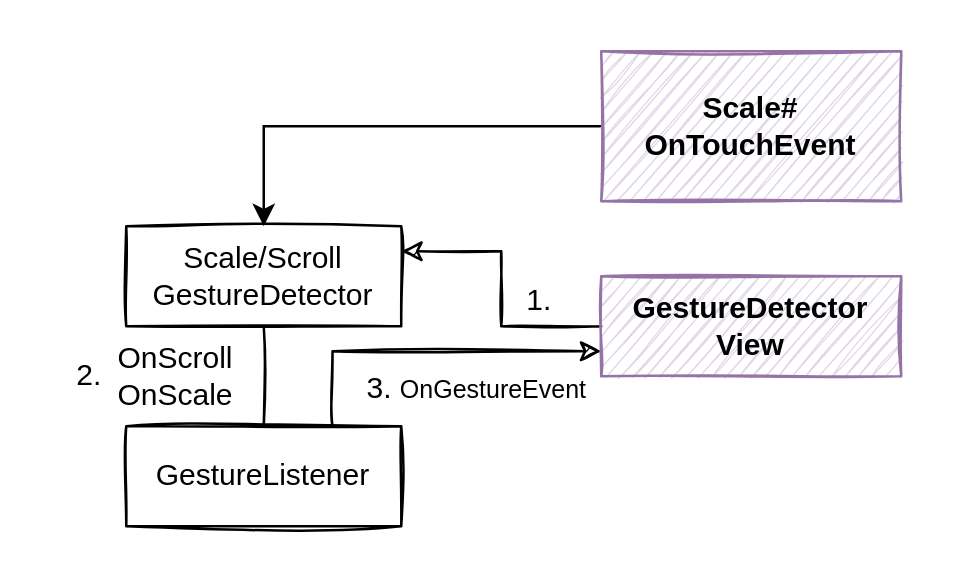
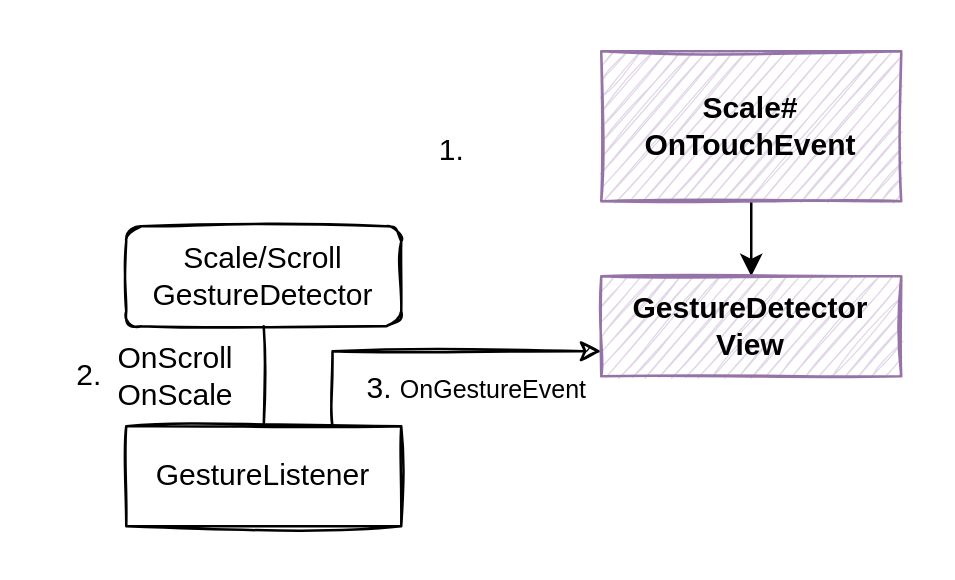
- <mxCell id="2" value="" style="edgeStyle=orthogonalEdgeStyle;rounded=0;orthogonalLoop=1;jettySize=auto;html=1;" edge="1" parent="1" source="3" target="7"><mxGeometry relative="1" as="geometry" /></mxCell>
+ <mxCell id="2" value="" style="edgeStyle=orthogonalEdgeStyle;rounded=0;orthogonalLoop=1;jettySize=auto;html=1;" edge="1" parent="1" source="3" target="5"><mxGeometry relative="1" as="geometry" /></mxCell>
- <mxCell id="7" value="Scale/Scroll&lt;br&gt;GestureDetector" style="rounded=0;whiteSpace=wrap;html=1;sketch=1;fontColor=#000000;strokeColor=default;" vertex="1" parent="1"><mxGeometry x="50" y="90" width="110" height="40" as="geometry" /></mxCell>
+ <mxCell id="7" value="Scale/Scroll&lt;br&gt;GestureDetector" style="whiteSpace=wrap;html=1;sketch=1;fontColor=#000000;strokeColor=default;rounded=1;" vertex="1" parent="1"><mxGeometry x="50" y="90" width="110" height="40" as="geometry" /></mxCell>
- <mxCell id="4" style="edgeStyle=orthogonalEdgeStyle;rounded=0;orthogonalLoop=1;jettySize=auto;html=1;exitX=0;exitY=0.5;exitDx=0;exitDy=0;entryX=1;entryY=0.25;entryDx=0;entryDy=0;fontColor=#000000;sketch=1;" edge="1" parent="1" source="5" target="7"><mxGeometry relative="1" as="geometry" /></mxCell>
- <mxCell id="11" value="1." style="text;html=1;align=center;verticalAlign=middle;resizable=0;points=[];autosize=1;strokeColor=none;fillColor=none;fontColor=#000000;" vertex="1" parent="1"><mxGeometry x="200" y="110" width="30" height="20" as="geometry" /></mxCell>
+ <mxCell id="11" value="1." style="text;html=1;align=center;verticalAlign=middle;resizable=0;points=[];autosize=1;strokeColor=none;fillColor=none;fontColor=#000000;" vertex="1" parent="1"><mxGeometry x="165" y="50" width="30" height="20" as="geometry" /></mxCell>
